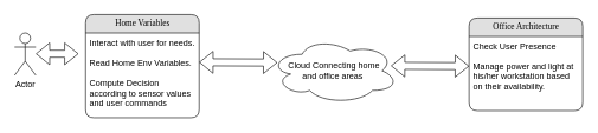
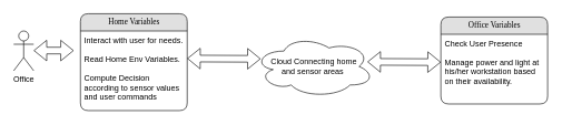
- <mxCell id="4" value="Office Architecture" style="swimlane;html=1;fontStyle=0;childLayout=stackLayout;horizontal=1;startSize=26;fillColor=#e0e0e0;horizontalStack=0;resizeParent=1;resizeLast=0;collapsible=1;marginBottom=0;swimlaneFillColor=#ffffff;align=center;rounded=1;shadow=0;comic=0;labelBackgroundColor=none;strokeColor=#000000;strokeWidth=1;fontFamily=Verdana;fontSize=12;fontColor=#000000;" parent="1" vertex="1"><mxGeometry x="660" y="25" width="160" height="131" as="geometry" /></mxCell>
+ <mxCell id="4" value="Office Variables" style="swimlane;html=1;fontStyle=0;childLayout=stackLayout;horizontal=1;startSize=26;fillColor=#e0e0e0;horizontalStack=0;resizeParent=1;resizeLast=0;collapsible=1;marginBottom=0;swimlaneFillColor=#ffffff;align=center;rounded=1;shadow=0;comic=0;labelBackgroundColor=none;strokeColor=#000000;strokeWidth=1;fontFamily=Verdana;fontSize=12;fontColor=#000000;" parent="1" vertex="1"><mxGeometry x="660" y="25" width="160" height="131" as="geometry" /></mxCell>
- <mxCell id="6" value="Cloud Connecting home&lt;br&gt;and office areas&amp;nbsp;&lt;br&gt;" style="ellipse;shape=cloud;whiteSpace=wrap;html=1;" vertex="1" parent="1"><mxGeometry x="380" y="53" width="180" height="93" as="geometry" /></mxCell>
+ <mxCell id="6" value="Cloud Connecting home&lt;br&gt;and sensor areas&amp;nbsp;&lt;br&gt;" style="ellipse;shape=cloud;whiteSpace=wrap;html=1;" vertex="1" parent="1"><mxGeometry x="380" y="53" width="180" height="93" as="geometry" /></mxCell>
- <mxCell id="7" value="Actor" style="shape=umlActor;verticalLabelPosition=bottom;labelBackgroundColor=#ffffff;verticalAlign=top;html=1;outlineConnect=0;" vertex="1" parent="1"><mxGeometry x="20" y="46" width="30" height="60" as="geometry" /></mxCell>
+ <mxCell id="7" value="Office" style="shape=umlActor;verticalLabelPosition=bottom;labelBackgroundColor=#ffffff;verticalAlign=top;html=1;outlineConnect=0;" vertex="1" parent="1"><mxGeometry x="20" y="46" width="30" height="60" as="geometry" /></mxCell>
